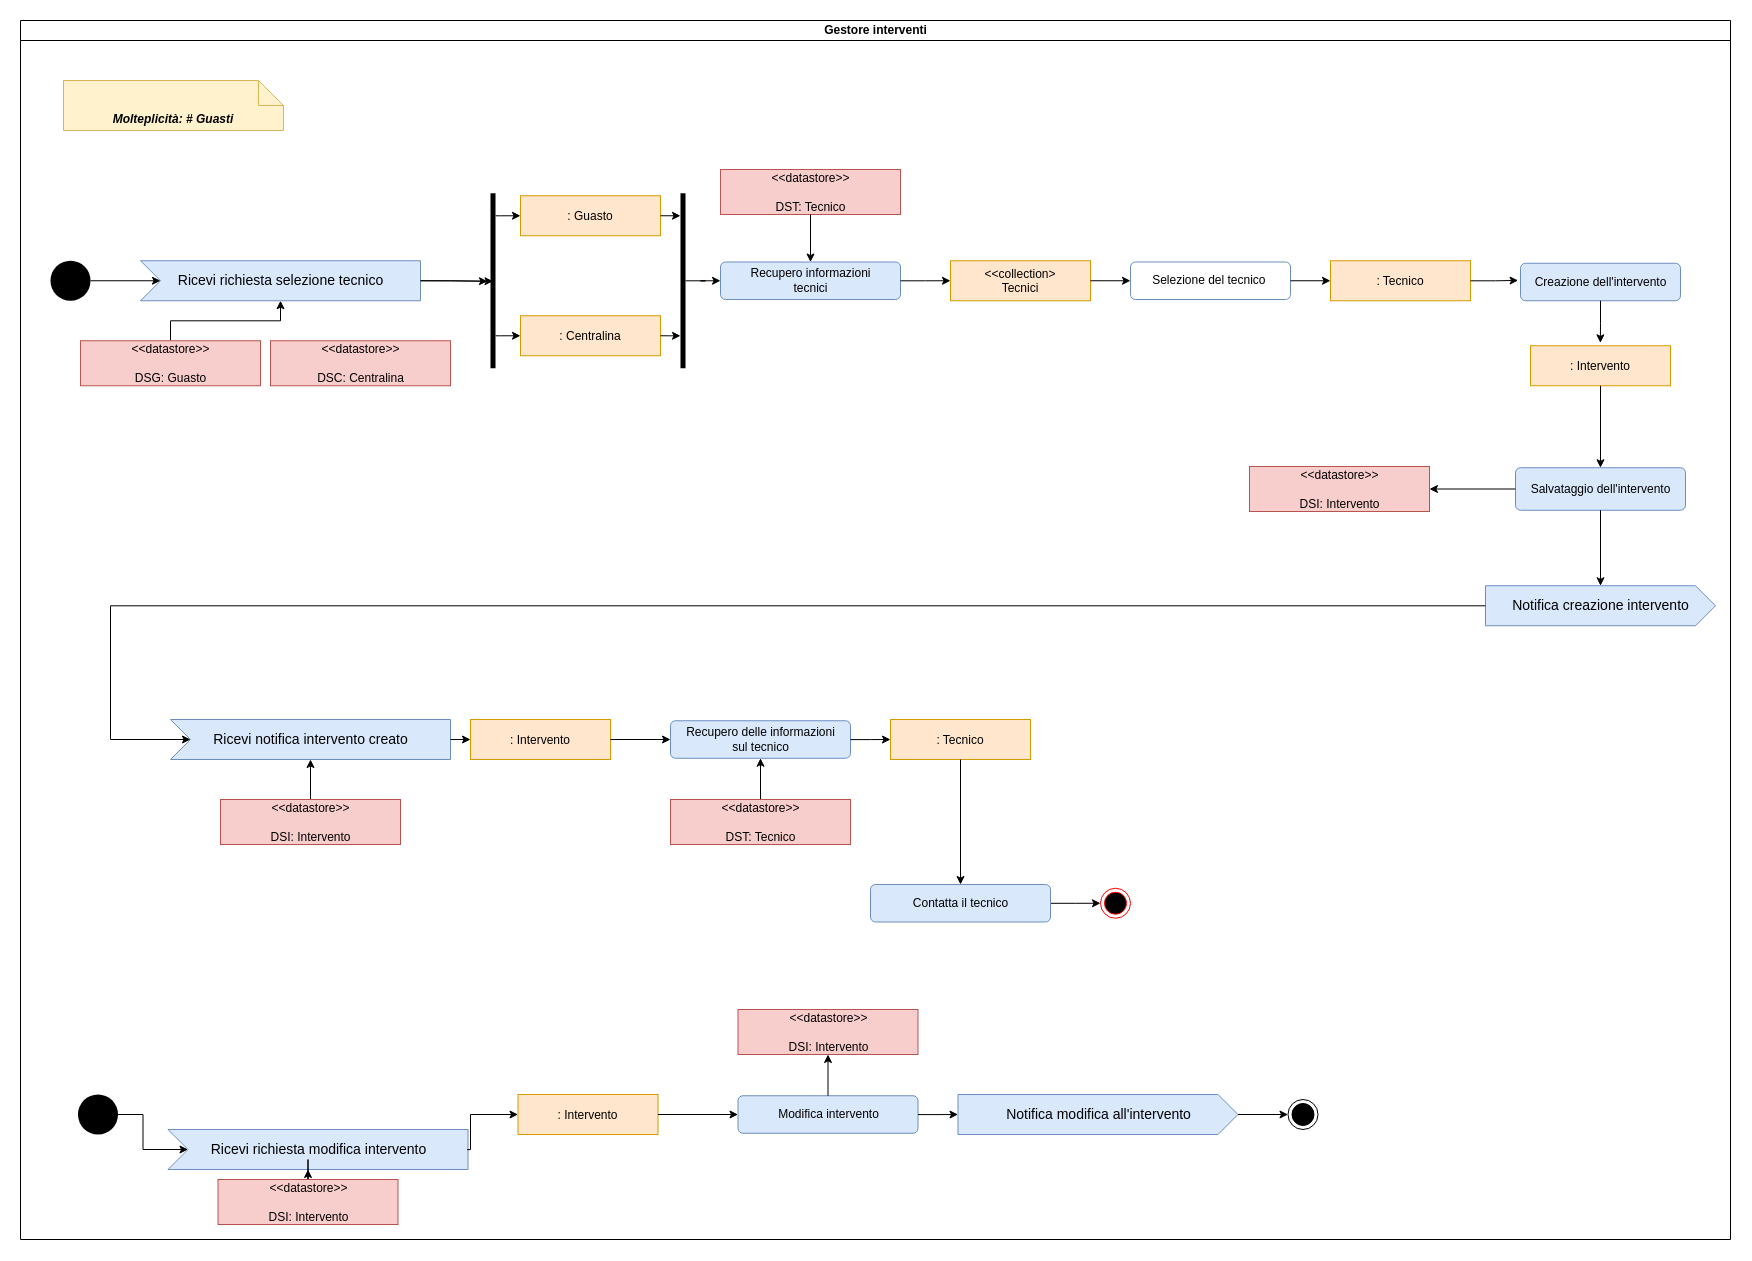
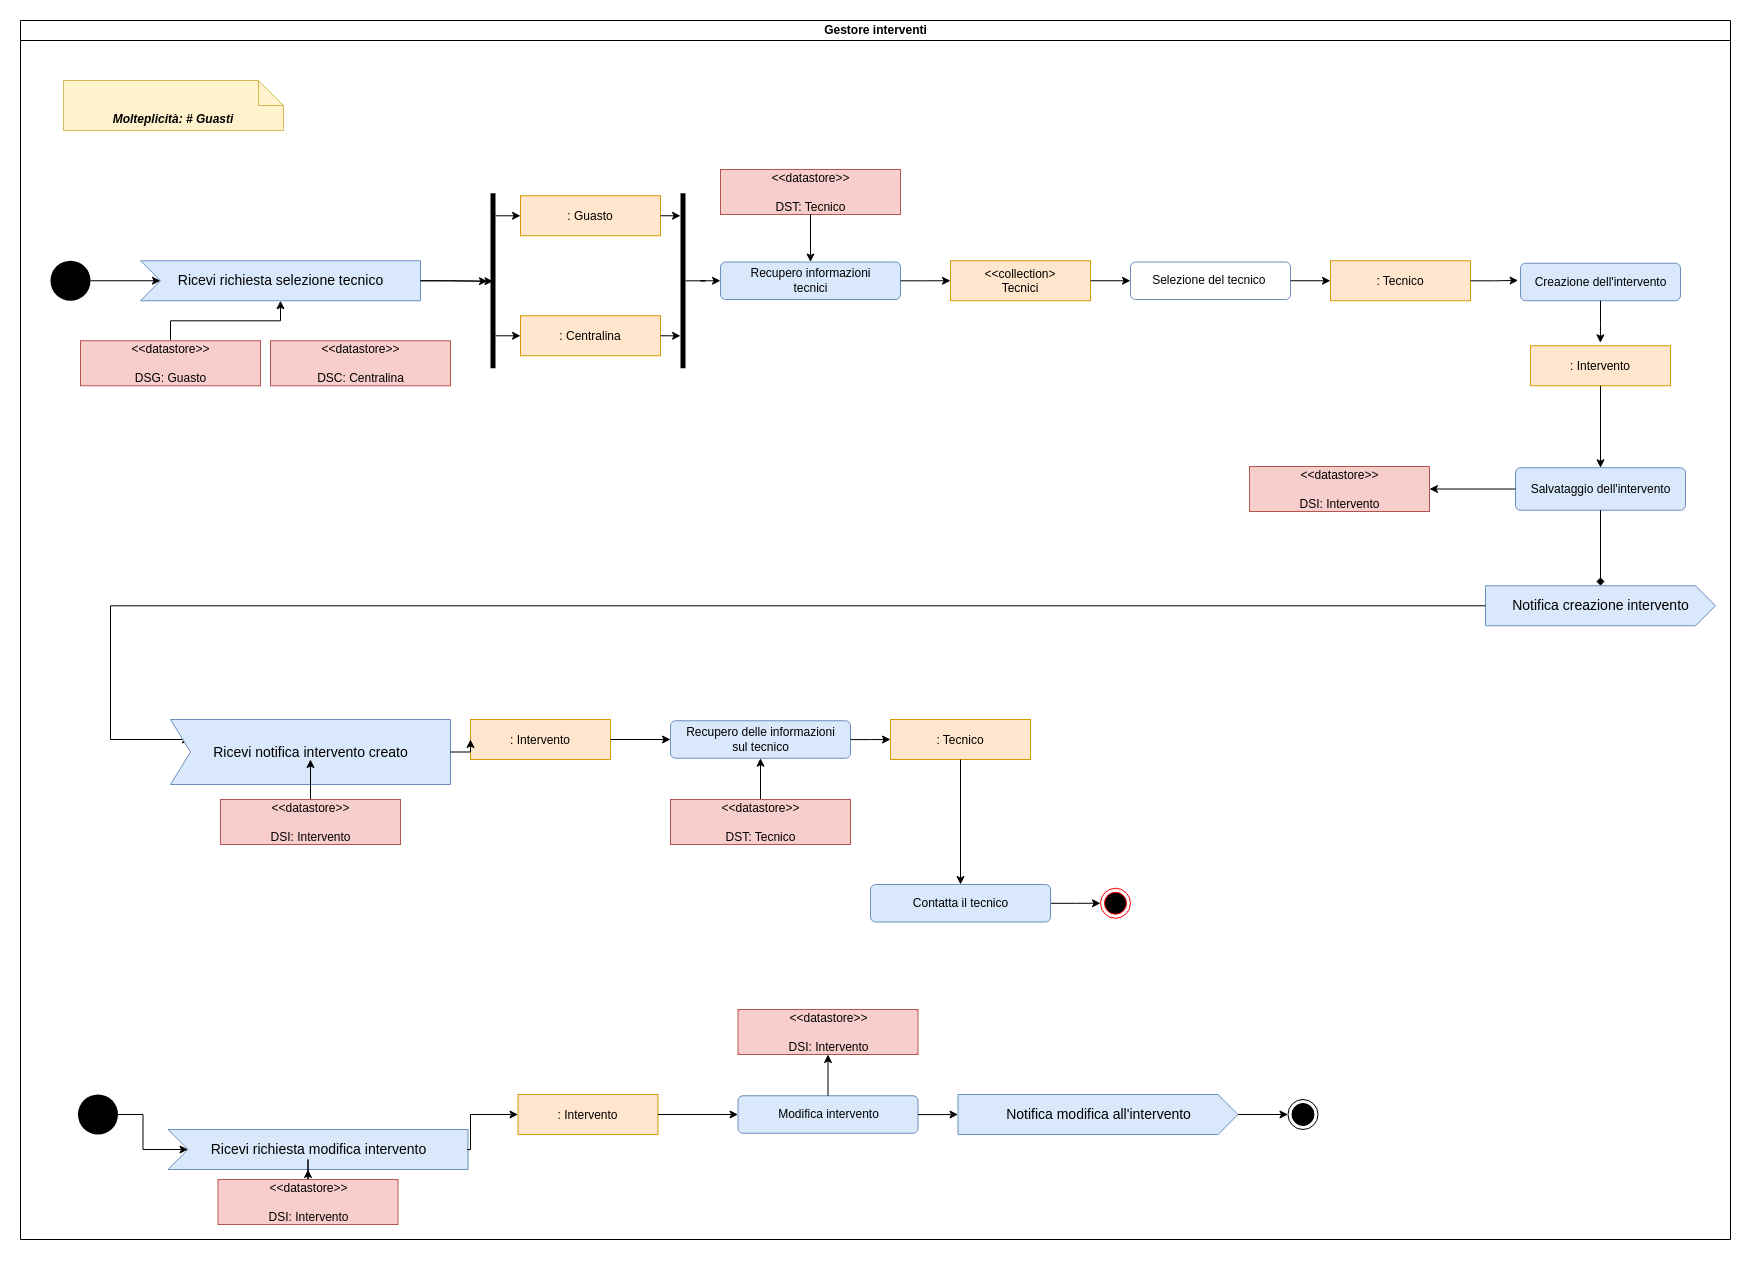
- <mxCell id="28" style="edgeStyle=orthogonalEdgeStyle;rounded=0;orthogonalLoop=1;jettySize=auto;html=1;exitX=0.5;exitY=1;exitDx=0;exitDy=0;" parent="2" source="23" target="27" edge="1"><mxGeometry relative="1" as="geometry"><mxPoint x="1580.4" y="555.25" as="targetPoint" /></mxGeometry></mxCell>
+ <mxCell id="28" style="edgeStyle=orthogonalEdgeStyle;rounded=0;orthogonalLoop=1;jettySize=auto;html=1;exitX=0.5;exitY=1;exitDx=0;exitDy=0;endArrow=diamond;" parent="2" source="23" target="27" edge="1"><mxGeometry relative="1" as="geometry"><mxPoint x="1580.4" y="555.25" as="targetPoint" /></mxGeometry></mxCell>
- <mxCell id="41" value="Ricevi notifica intervento creato" style="html=1;shape=mxgraph.infographic.ribbonSimple;notch1=20;notch2=0;align=center;verticalAlign=middle;fontSize=14;fontStyle=0;flipH=0;fillColor=#dae8fc;strokeColor=#6c8ebf;" parent="2" vertex="1"><mxGeometry x="150" y="699" width="280" height="40" as="geometry" /></mxCell>
+ <mxCell id="41" value="Ricevi notifica intervento creato" style="html=1;shape=mxgraph.infographic.ribbonSimple;notch1=20;notch2=0;align=center;verticalAlign=middle;fontSize=14;fontStyle=0;flipH=0;fillColor=#dae8fc;strokeColor=#6c8ebf;" parent="2" vertex="1"><mxGeometry x="150" y="699" width="280" height="65" as="geometry" /></mxCell>
